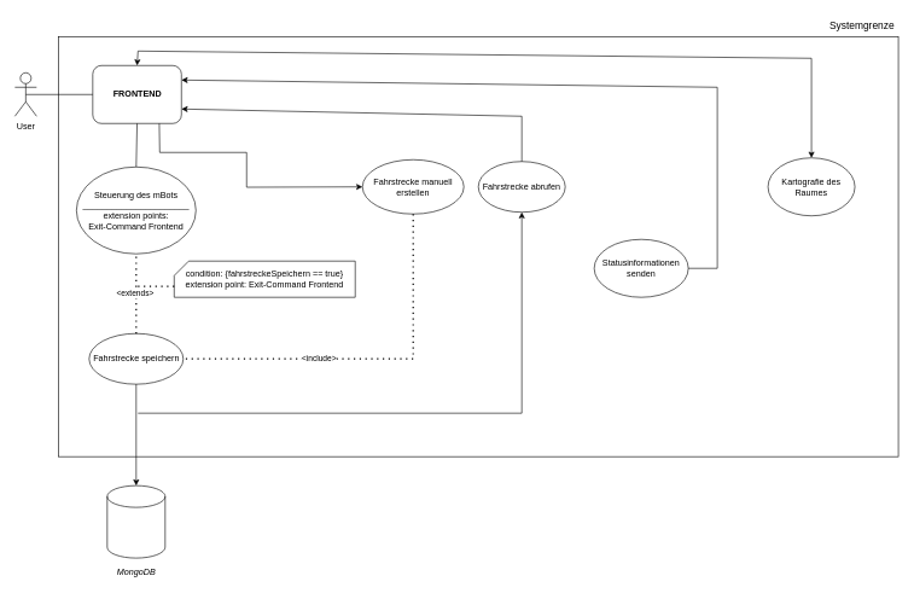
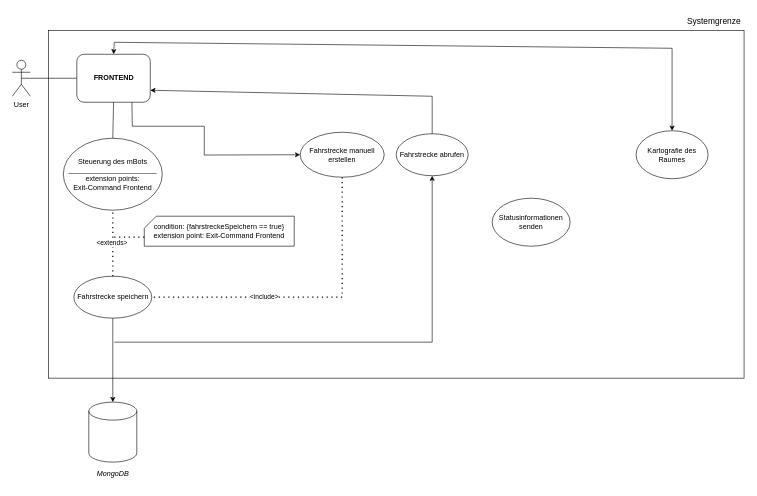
- <mxCell id="22" value="" style="endArrow=classic;html=1;rounded=0;exitX=1;exitY=0.5;exitDx=0;exitDy=0;entryX=1;entryY=0.25;entryDx=0;entryDy=0;" edge="1" parent="1" source="21" target="4"><mxGeometry width="50" height="50" relative="1" as="geometry"><mxPoint x="950" y="360" as="sourcePoint" /><mxPoint x="1000" y="310" as="targetPoint" /><Array as="points"><mxPoint x="990" y="370" /><mxPoint x="990" y="120" /></Array></mxGeometry></mxCell>
